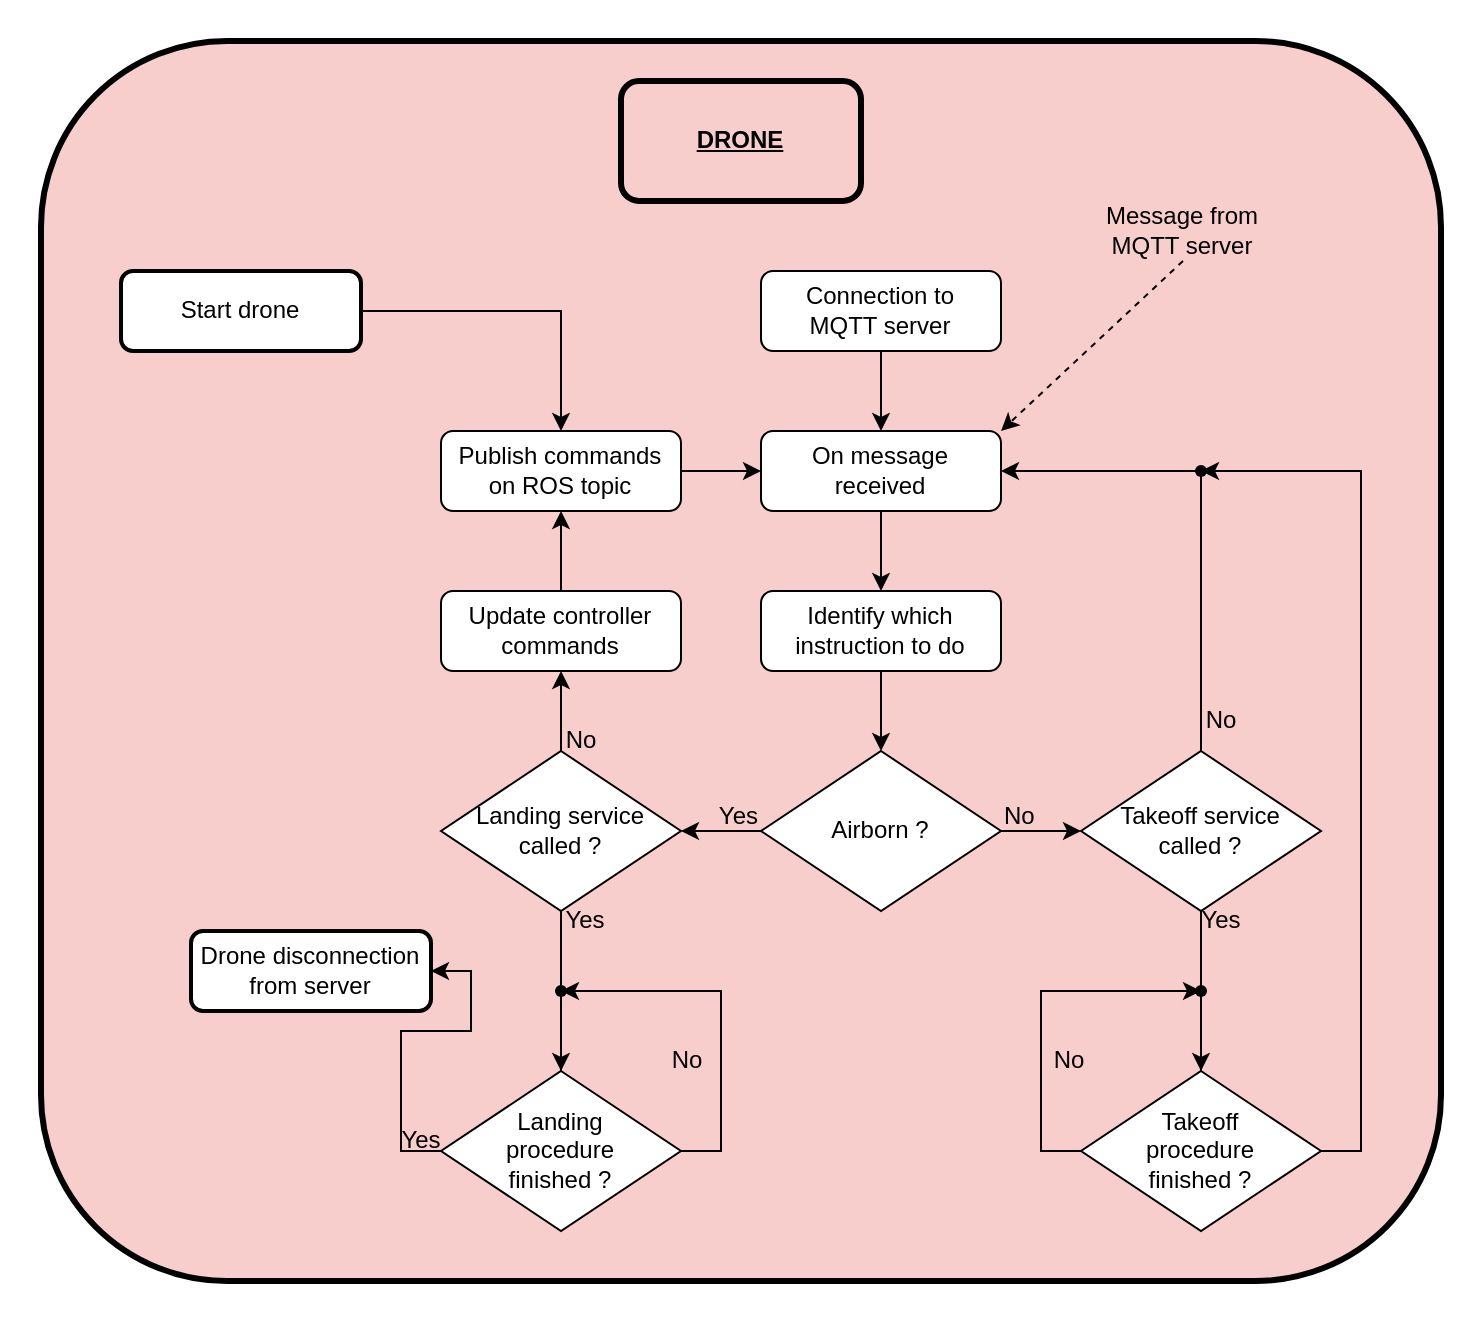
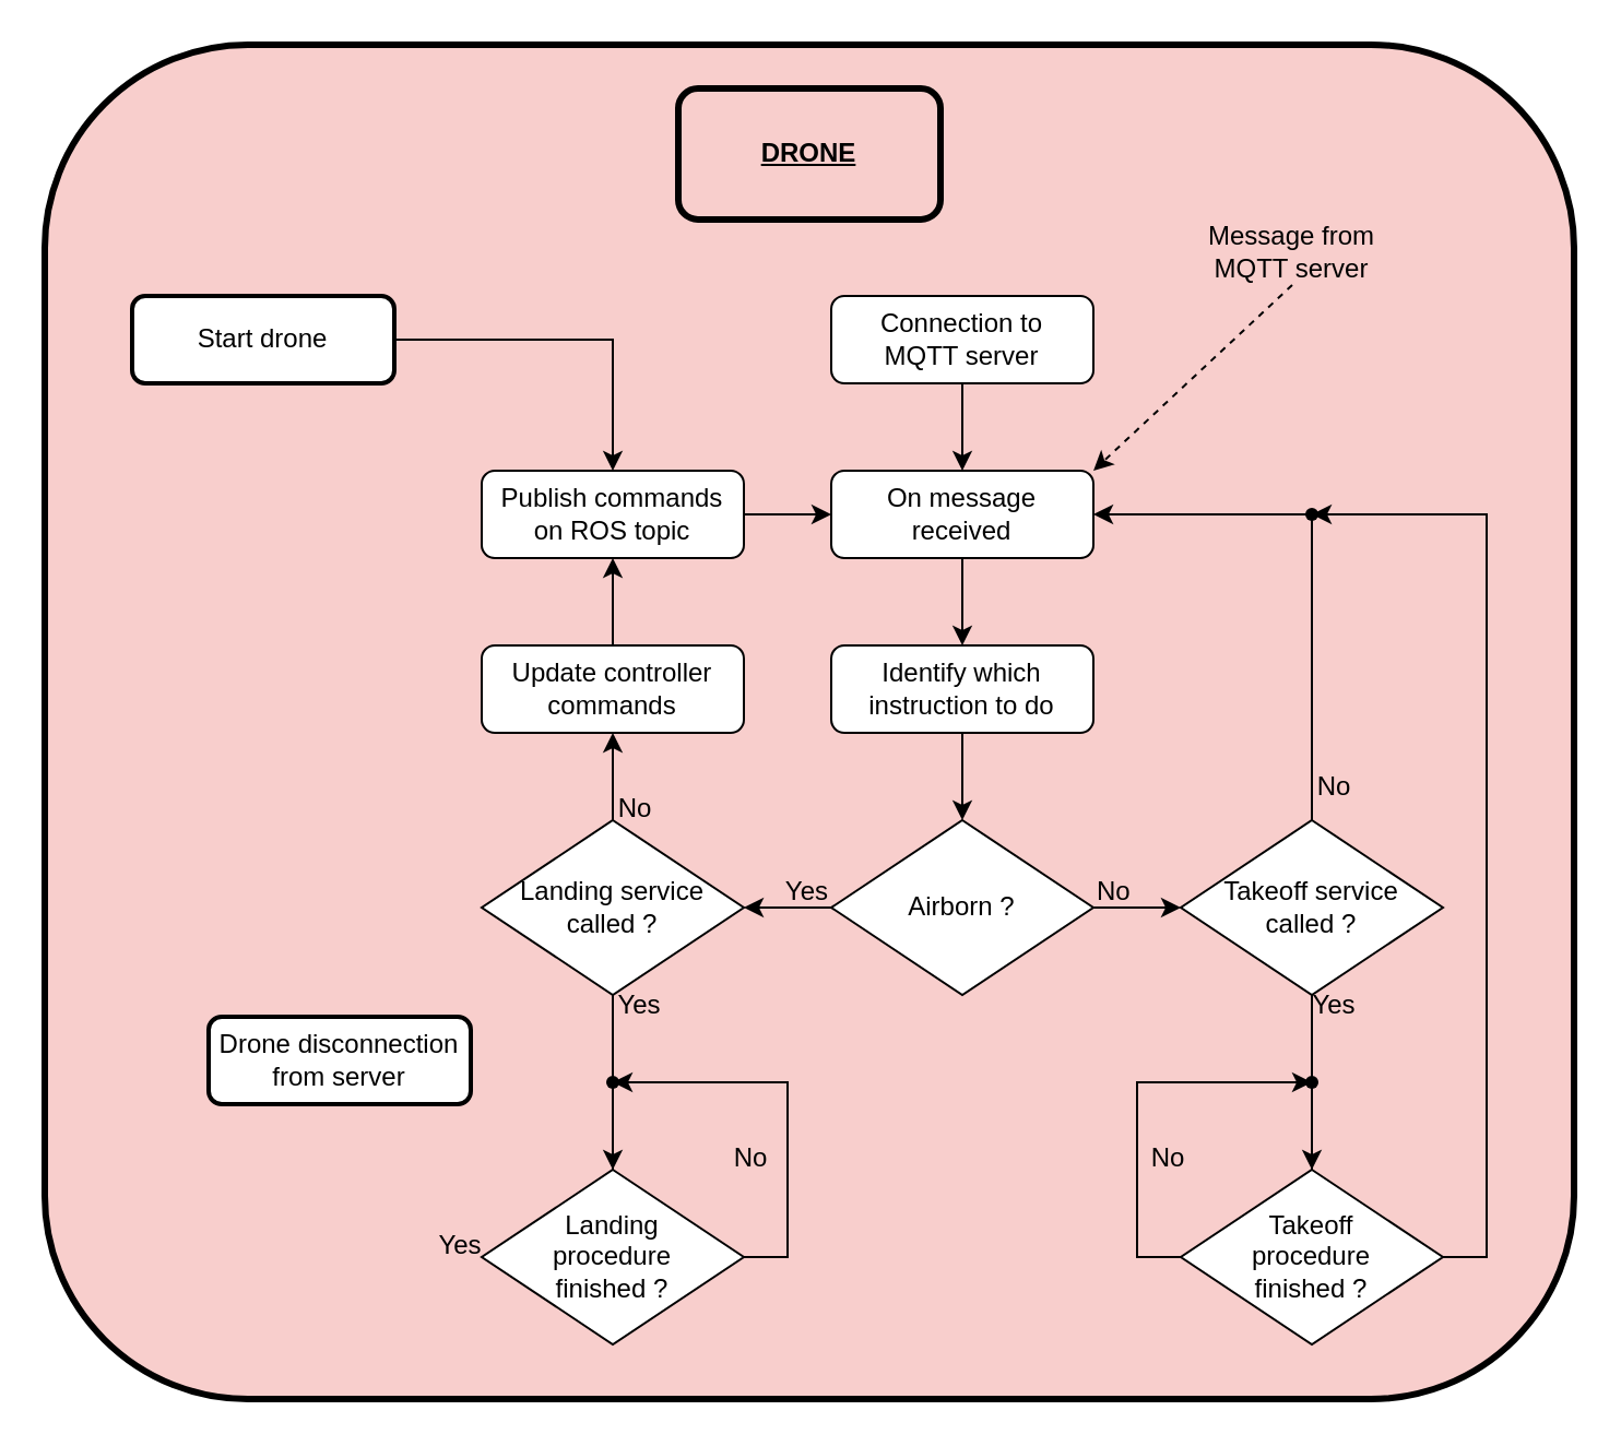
- <mxCell id="49" style="edgeStyle=orthogonalEdgeStyle;rounded=0;orthogonalLoop=1;jettySize=auto;html=1;exitX=0;exitY=0.5;exitDx=0;exitDy=0;entryX=1;entryY=0.5;entryDx=0;entryDy=0;" parent="6" source="38" target="47" edge="1"><mxGeometry relative="1" as="geometry" /></mxCell>
